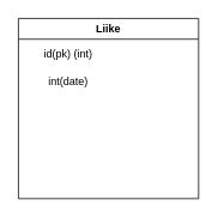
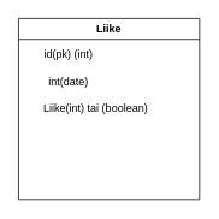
+ <mxCell id="4" value="Liike(int) tai (boolean)" style="text;html=1;align=center;verticalAlign=middle;resizable=0;points=[];autosize=1;strokeColor=none;fillColor=none;" vertex="1" parent="2"><mxGeometry x="15" y="85" width="140" height="30" as="geometry" /></mxCell>
